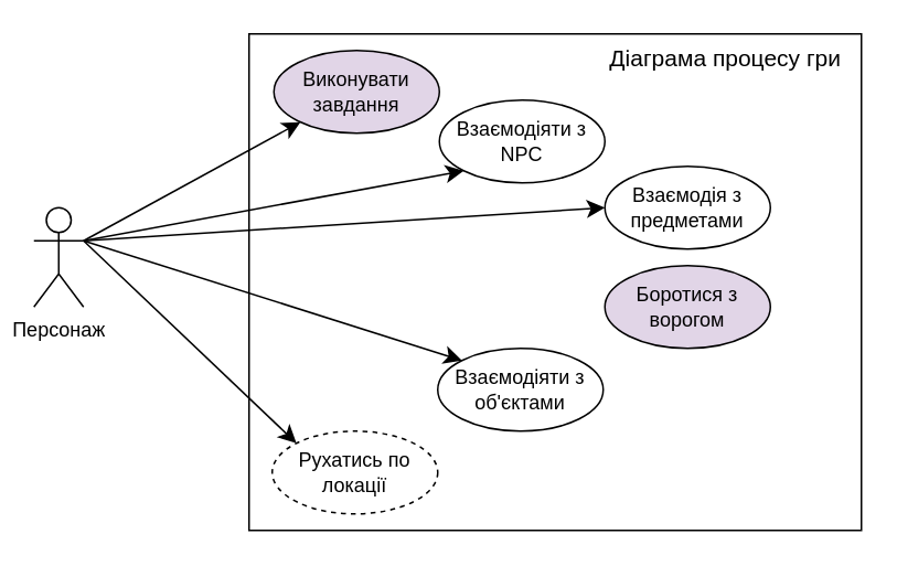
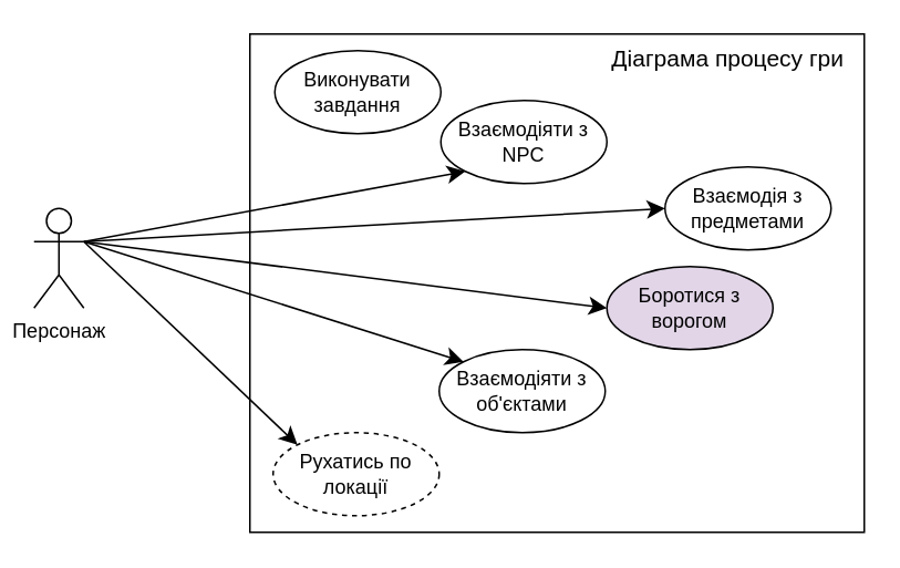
- <mxCell id="10" value="Виконувати завдання" style="ellipse;whiteSpace=wrap;html=1;labelBackgroundColor=none;fillColor=#e1d5e7;" vertex="1" parent="1"><mxGeometry x="165" y="30" width="100" height="50" as="geometry" /></mxCell>
+ <mxCell id="10" value="Виконувати завдання" style="ellipse;whiteSpace=wrap;html=1;labelBackgroundColor=none;" vertex="1" parent="1"><mxGeometry x="165" y="30" width="100" height="50" as="geometry" /></mxCell>
- <mxCell id="6" style="edgeStyle=none;curved=1;rounded=0;orthogonalLoop=1;jettySize=auto;html=1;exitX=1;exitY=0.333;exitDx=0;exitDy=0;exitPerimeter=0;fontSize=12;startSize=8;endSize=8;labelBackgroundColor=none;fontColor=default;" edge="1" parent="1" source="9" target="10"><mxGeometry relative="1" as="geometry" /></mxCell>
+ <mxCell id="6" style="edgeStyle=none;curved=1;rounded=0;orthogonalLoop=1;jettySize=auto;html=1;exitX=1;exitY=0.333;exitDx=0;exitDy=0;exitPerimeter=0;entryX=0;entryY=0.5;entryDx=0;entryDy=0;fontSize=12;startSize=8;endSize=8;labelBackgroundColor=none;fontColor=default;" edge="1" parent="1" source="9" target="13"><mxGeometry relative="1" as="geometry" /></mxCell>
- <mxCell id="12" value="Взаємодія з предметами" style="ellipse;whiteSpace=wrap;html=1;labelBackgroundColor=none;" vertex="1" parent="1"><mxGeometry x="365" y="100" width="100" height="50" as="geometry" /></mxCell>
+ <mxCell id="12" value="Взаємодія з предметами" style="ellipse;whiteSpace=wrap;html=1;labelBackgroundColor=none;" vertex="1" parent="1"><mxGeometry x="400" y="100" width="100" height="50" as="geometry" /></mxCell>
